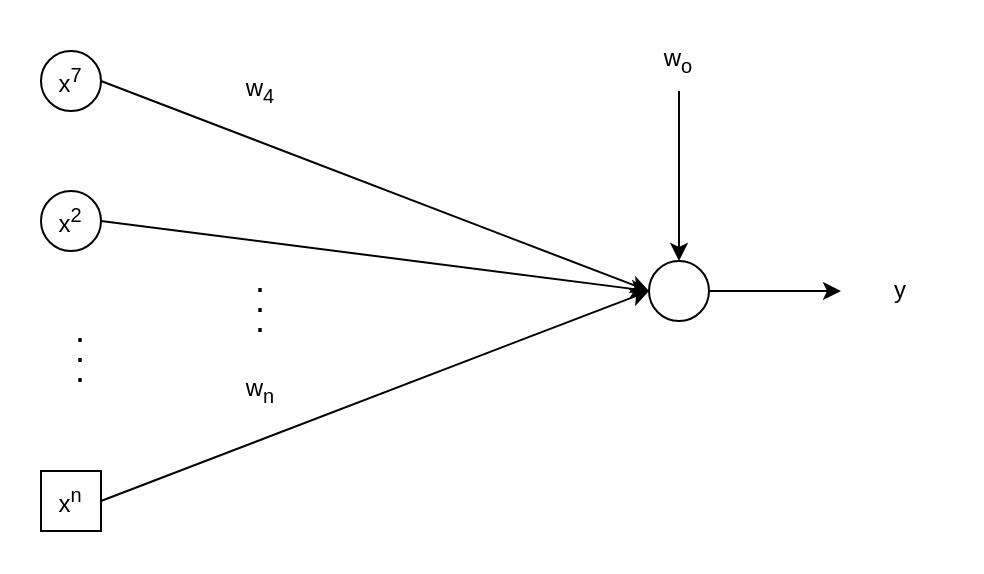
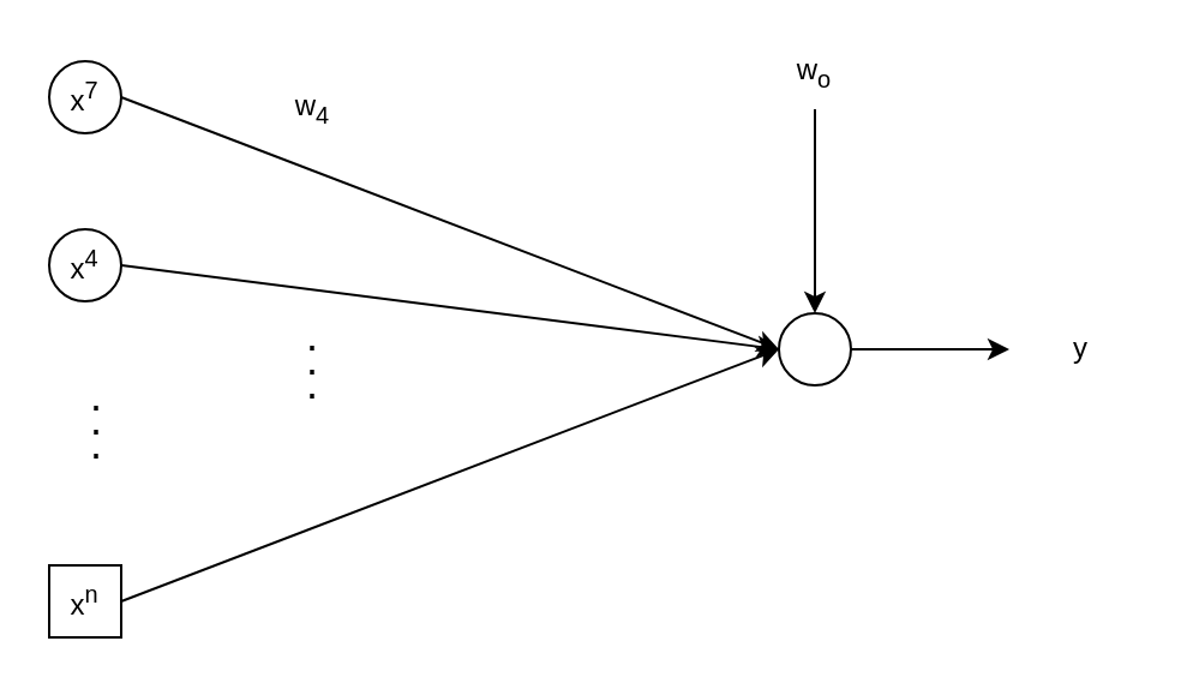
- <mxCell id="3" value="x&lt;sup&gt;2&lt;/sup&gt;&lt;br&gt;" style="ellipse;whiteSpace=wrap;html=1;aspect=fixed;" parent="1" vertex="1"><mxGeometry x="20" y="95" width="30" height="30" as="geometry" /></mxCell>
+ <mxCell id="3" value="x&lt;sup&gt;4&lt;/sup&gt;&lt;br&gt;" style="ellipse;whiteSpace=wrap;html=1;aspect=fixed;" parent="1" vertex="1"><mxGeometry x="20" y="95" width="30" height="30" as="geometry" /></mxCell>
- <mxCell id="13" value="w&lt;sub&gt;n&lt;/sub&gt;&lt;br&gt;" style="text;html=1;strokeColor=none;fillColor=none;align=center;verticalAlign=middle;whiteSpace=wrap;rounded=0;" parent="1" vertex="1"><mxGeometry x="110" y="185" width="40" height="20" as="geometry" /></mxCell>
